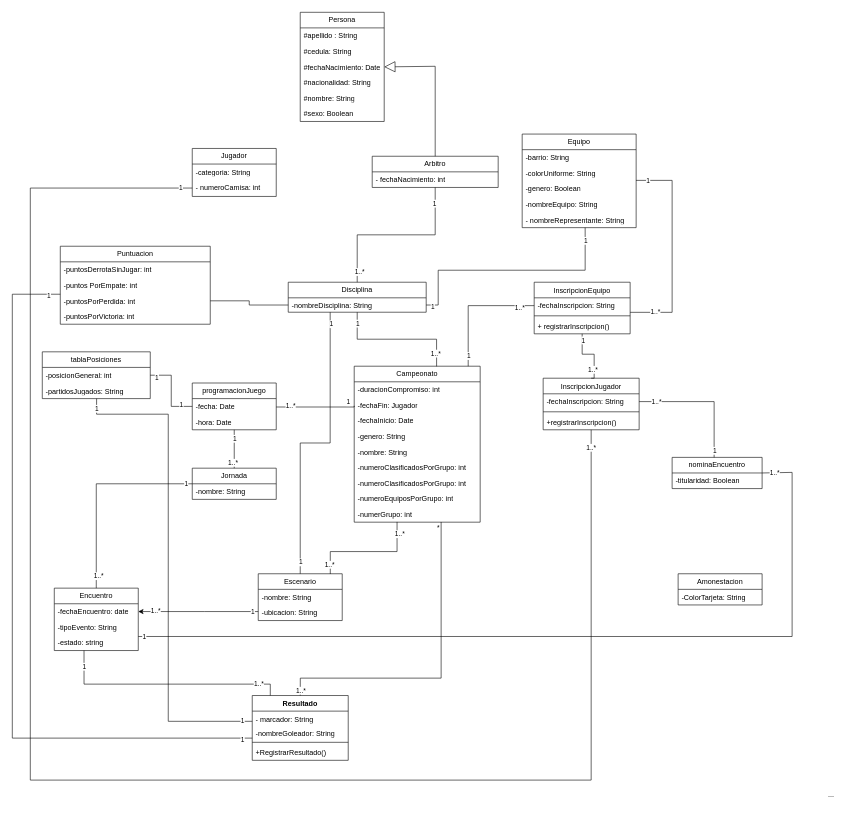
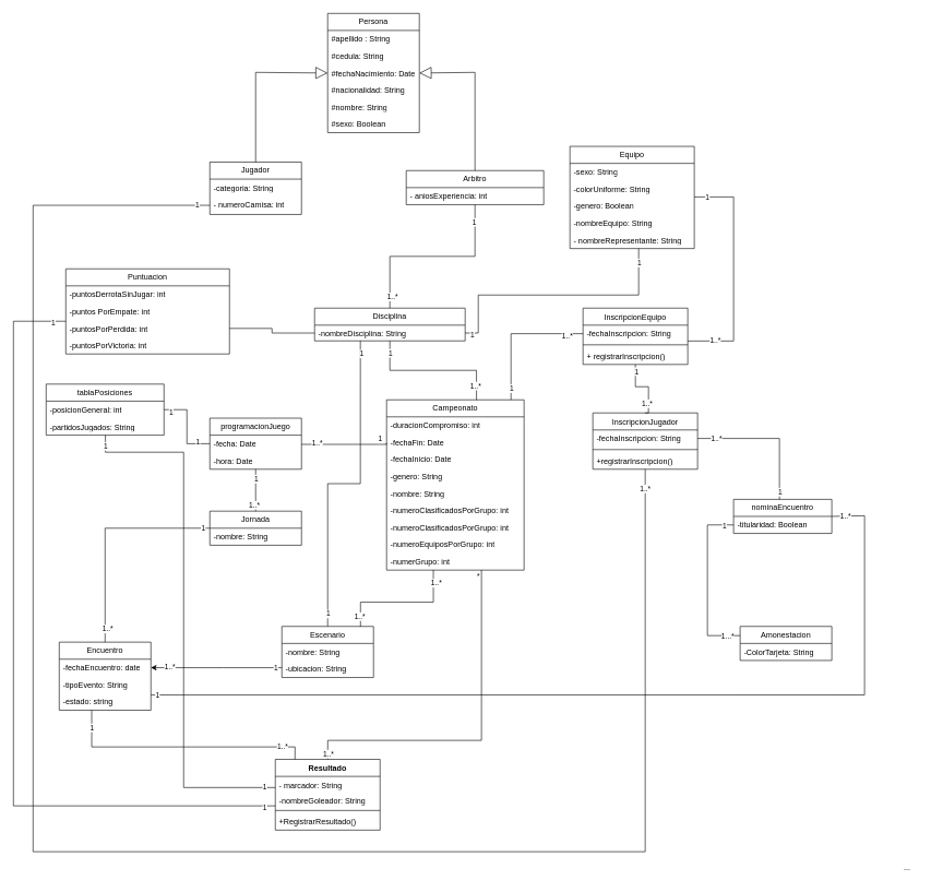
+ <mxCell id="19" value="" style="endArrow=block;endSize=16;endFill=0;html=1;rounded=0;exitX=0.5;exitY=0;exitDx=0;exitDy=0;entryX=0;entryY=0.5;entryDx=0;entryDy=0;" edge="1" parent="1" source="14" target="5"><mxGeometry width="160" relative="1" as="geometry"><mxPoint x="400" y="257" as="sourcePoint" /><mxPoint x="510" y="173" as="targetPoint" /><Array as="points"><mxPoint x="390" y="110" /></Array></mxGeometry></mxCell>
- <mxCell id="33" value="-barrio: String" style="text;strokeColor=none;fillColor=none;align=left;verticalAlign=top;spacingLeft=4;spacingRight=4;overflow=hidden;rotatable=0;points=[[0,0.5],[1,0.5]];portConstraint=eastwest;whiteSpace=wrap;html=1;" vertex="1" parent="32"><mxGeometry y="26" width="190" height="26" as="geometry" /></mxCell>
+ <mxCell id="33" value="-sexo: String" style="text;strokeColor=none;fillColor=none;align=left;verticalAlign=top;spacingLeft=4;spacingRight=4;overflow=hidden;rotatable=0;points=[[0,0.5],[1,0.5]];portConstraint=eastwest;whiteSpace=wrap;html=1;" vertex="1" parent="32"><mxGeometry y="26" width="190" height="26" as="geometry" /></mxCell>
- <mxCell id="18" value="- fechaNacimiento: int" style="text;strokeColor=none;fillColor=none;align=left;verticalAlign=top;spacingLeft=4;spacingRight=4;overflow=hidden;rotatable=0;points=[[0,0.5],[1,0.5]];portConstraint=eastwest;whiteSpace=wrap;html=1;" vertex="1" parent="17"><mxGeometry y="26" width="210" height="26" as="geometry" /></mxCell>
+ <mxCell id="18" value="- aniosExperiencia: int" style="text;strokeColor=none;fillColor=none;align=left;verticalAlign=top;spacingLeft=4;spacingRight=4;overflow=hidden;rotatable=0;points=[[0,0.5],[1,0.5]];portConstraint=eastwest;whiteSpace=wrap;html=1;" vertex="1" parent="17"><mxGeometry y="26" width="210" height="26" as="geometry" /></mxCell>
- <mxCell id="48" value="-fechaFin: Jugador&lt;div&gt;&lt;br/&gt;&lt;/div&gt;" style="text;strokeColor=none;fillColor=none;align=left;verticalAlign=top;spacingLeft=4;spacingRight=4;overflow=hidden;rotatable=0;points=[[0,0.5],[1,0.5]];portConstraint=eastwest;whiteSpace=wrap;html=1;" vertex="1" parent="46"><mxGeometry y="52" width="210" height="26" as="geometry" /></mxCell>
+ <mxCell id="48" value="-fechaFin: Date&lt;div&gt;&lt;br/&gt;&lt;/div&gt;" style="text;strokeColor=none;fillColor=none;align=left;verticalAlign=top;spacingLeft=4;spacingRight=4;overflow=hidden;rotatable=0;points=[[0,0.5],[1,0.5]];portConstraint=eastwest;whiteSpace=wrap;html=1;" vertex="1" parent="46"><mxGeometry y="52" width="210" height="26" as="geometry" /></mxCell>
+ <mxCell id="64" style="edgeStyle=orthogonalEdgeStyle;rounded=0;orthogonalLoop=1;jettySize=auto;html=1;endArrow=none;endFill=0;" edge="1" parent="1" source="67" target="63"><mxGeometry relative="1" as="geometry"><Array as="points"><mxPoint x="1080" y="970" /><mxPoint x="1080" y="801" /></Array></mxGeometry></mxCell>
+ <mxCell id="65" value="1" style="edgeLabel;html=1;align=center;verticalAlign=middle;resizable=0;points=[];" connectable="0" vertex="1" parent="64"><mxGeometry x="0.888" y="-1" relative="1" as="geometry"><mxPoint as="offset" /></mxGeometry></mxCell>
+ <mxCell id="66" value="1...*" style="edgeLabel;html=1;align=center;verticalAlign=middle;resizable=0;points=[];" connectable="0" vertex="1" parent="64"><mxGeometry x="-0.902" y="4" relative="1" as="geometry"><mxPoint x="-7" y="-4" as="offset" /></mxGeometry></mxCell>
